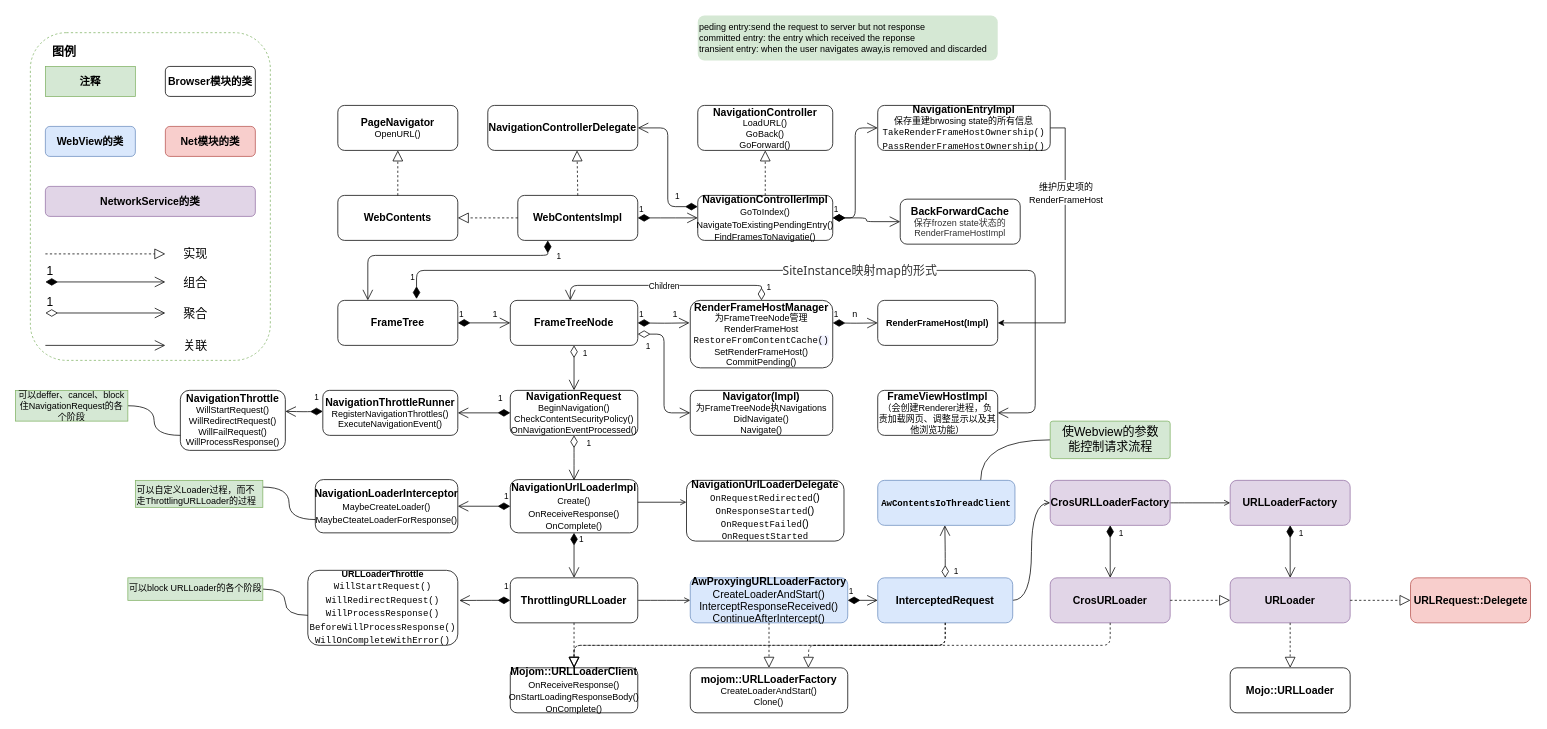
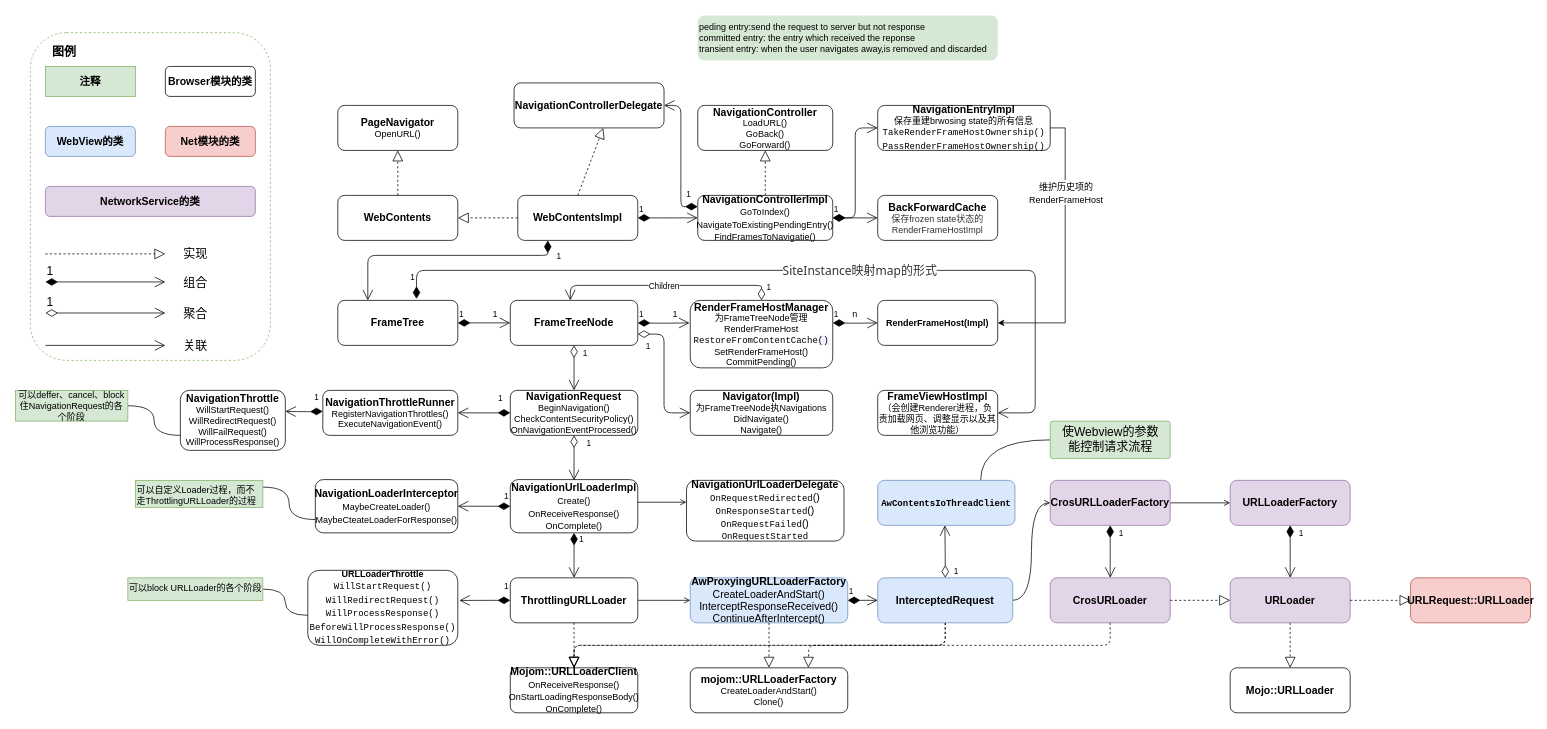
- <mxCell id="17" value="&lt;font style=&quot;font-size: 14px&quot;&gt;&lt;b&gt;NavigationControllerDelegate&lt;/b&gt;&lt;/font&gt;" style="rounded=1;whiteSpace=wrap;html=1;" parent="1" vertex="1"><mxGeometry x="650" y="140" width="200" height="60" as="geometry" /></mxCell>
+ <mxCell id="17" value="&lt;font style=&quot;font-size: 14px&quot;&gt;&lt;b&gt;NavigationControllerDelegate&lt;/b&gt;&lt;/font&gt;" style="rounded=1;whiteSpace=wrap;html=1;" parent="1" vertex="1"><mxGeometry x="685" y="110" width="200" height="60" as="geometry" /></mxCell>
- <mxCell id="7" value="&lt;font&gt;&lt;span style=&quot;font-size: 14px&quot;&gt;&lt;b&gt;BackForwardCache&lt;/b&gt;&lt;/span&gt;&lt;br&gt;&lt;font style=&quot;font-size: 12px&quot; color=&quot;#333333&quot;&gt;保存frozen state状态的RenderFrameHostImpl&lt;/font&gt;&lt;br&gt;&lt;/font&gt;" style="rounded=1;whiteSpace=wrap;html=1;" parent="1" vertex="1"><mxGeometry x="1200" y="265" width="160" height="60" as="geometry" /></mxCell>
+ <mxCell id="7" value="&lt;font&gt;&lt;span style=&quot;font-size: 14px&quot;&gt;&lt;b&gt;BackForwardCache&lt;/b&gt;&lt;/span&gt;&lt;br&gt;&lt;font style=&quot;font-size: 12px&quot; color=&quot;#333333&quot;&gt;保存frozen state状态的RenderFrameHostImpl&lt;/font&gt;&lt;br&gt;&lt;/font&gt;" style="rounded=1;whiteSpace=wrap;html=1;" parent="1" vertex="1"><mxGeometry x="1170" y="260" width="160" height="60" as="geometry" /></mxCell>
- <mxCell id="86" value="&lt;font&gt;&lt;b&gt;URLRequest::Delegete&lt;/b&gt;&lt;br&gt;&lt;/font&gt;" style="rounded=1;whiteSpace=wrap;html=1;fontSize=14;fillColor=#f8cecc;strokeColor=#b85450;" vertex="1" parent="1"><mxGeometry x="1880.5" y="770" width="160" height="60" as="geometry" /></mxCell>
+ <mxCell id="86" value="&lt;font&gt;&lt;b&gt;URLRequest::URLLoader&lt;/b&gt;&lt;br&gt;&lt;/font&gt;" style="rounded=1;whiteSpace=wrap;html=1;fontSize=14;fillColor=#f8cecc;strokeColor=#b85450;" vertex="1" parent="1"><mxGeometry x="1880.5" y="770" width="160" height="60" as="geometry" /></mxCell>
